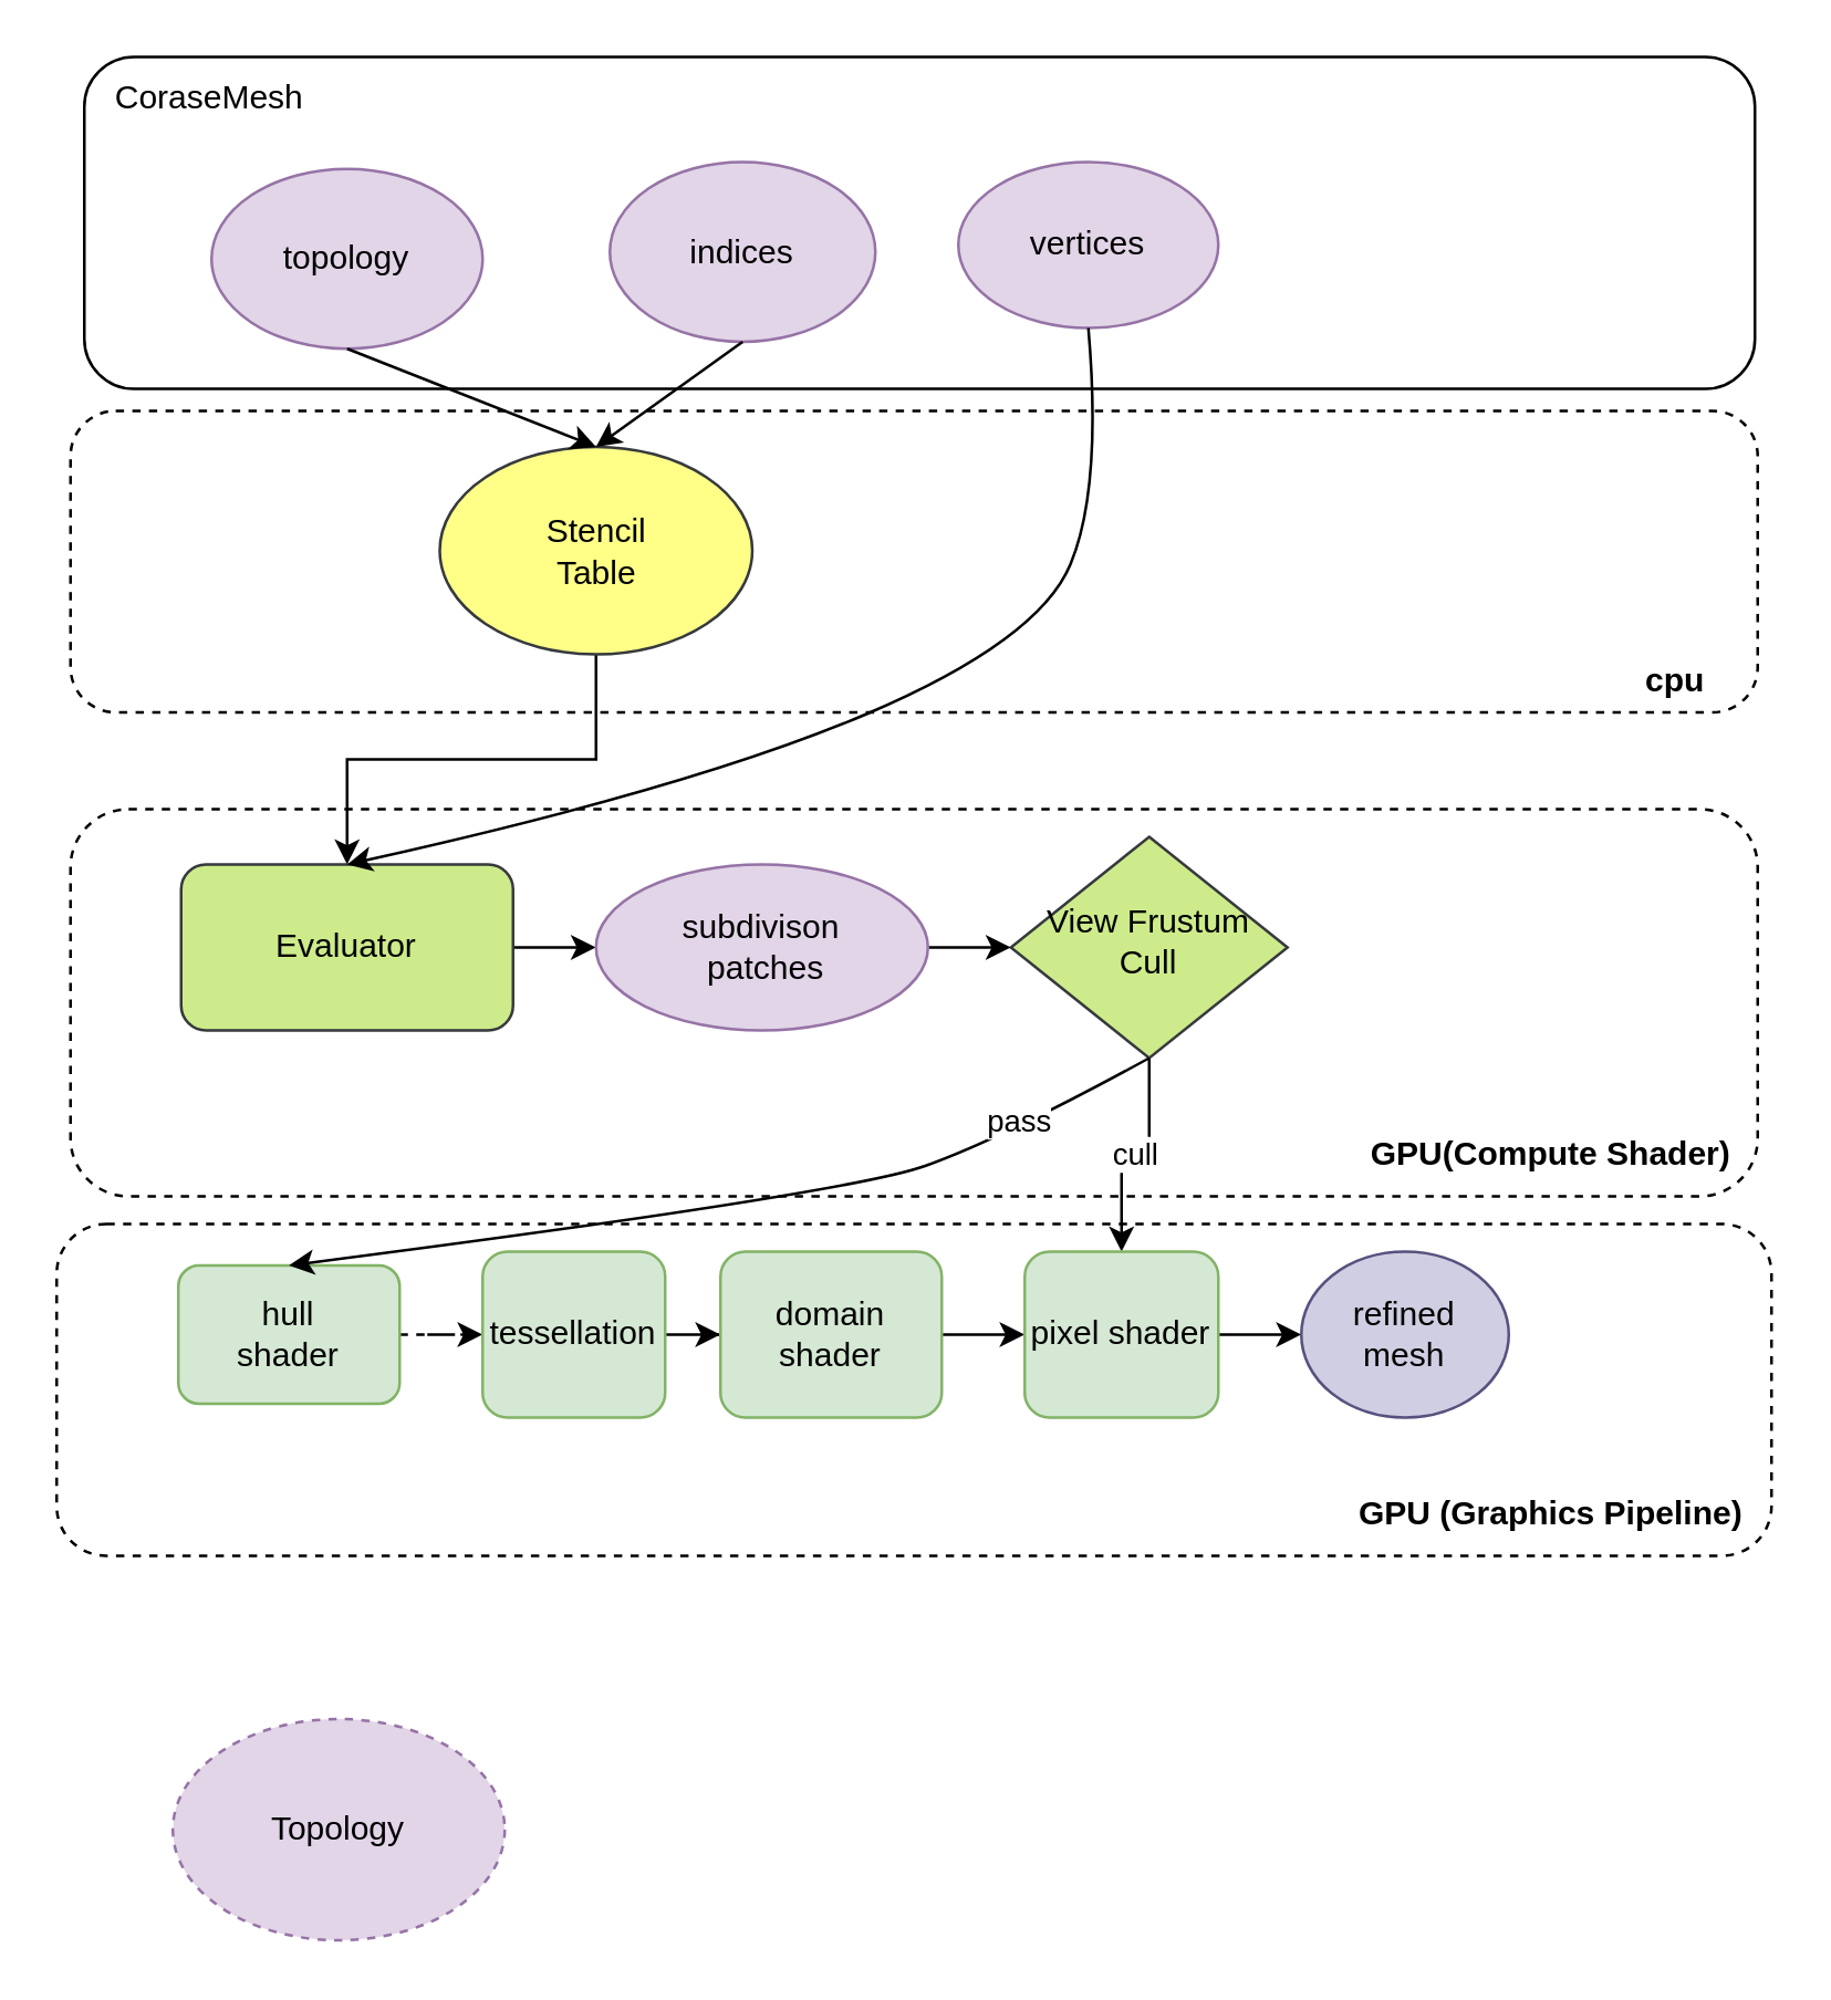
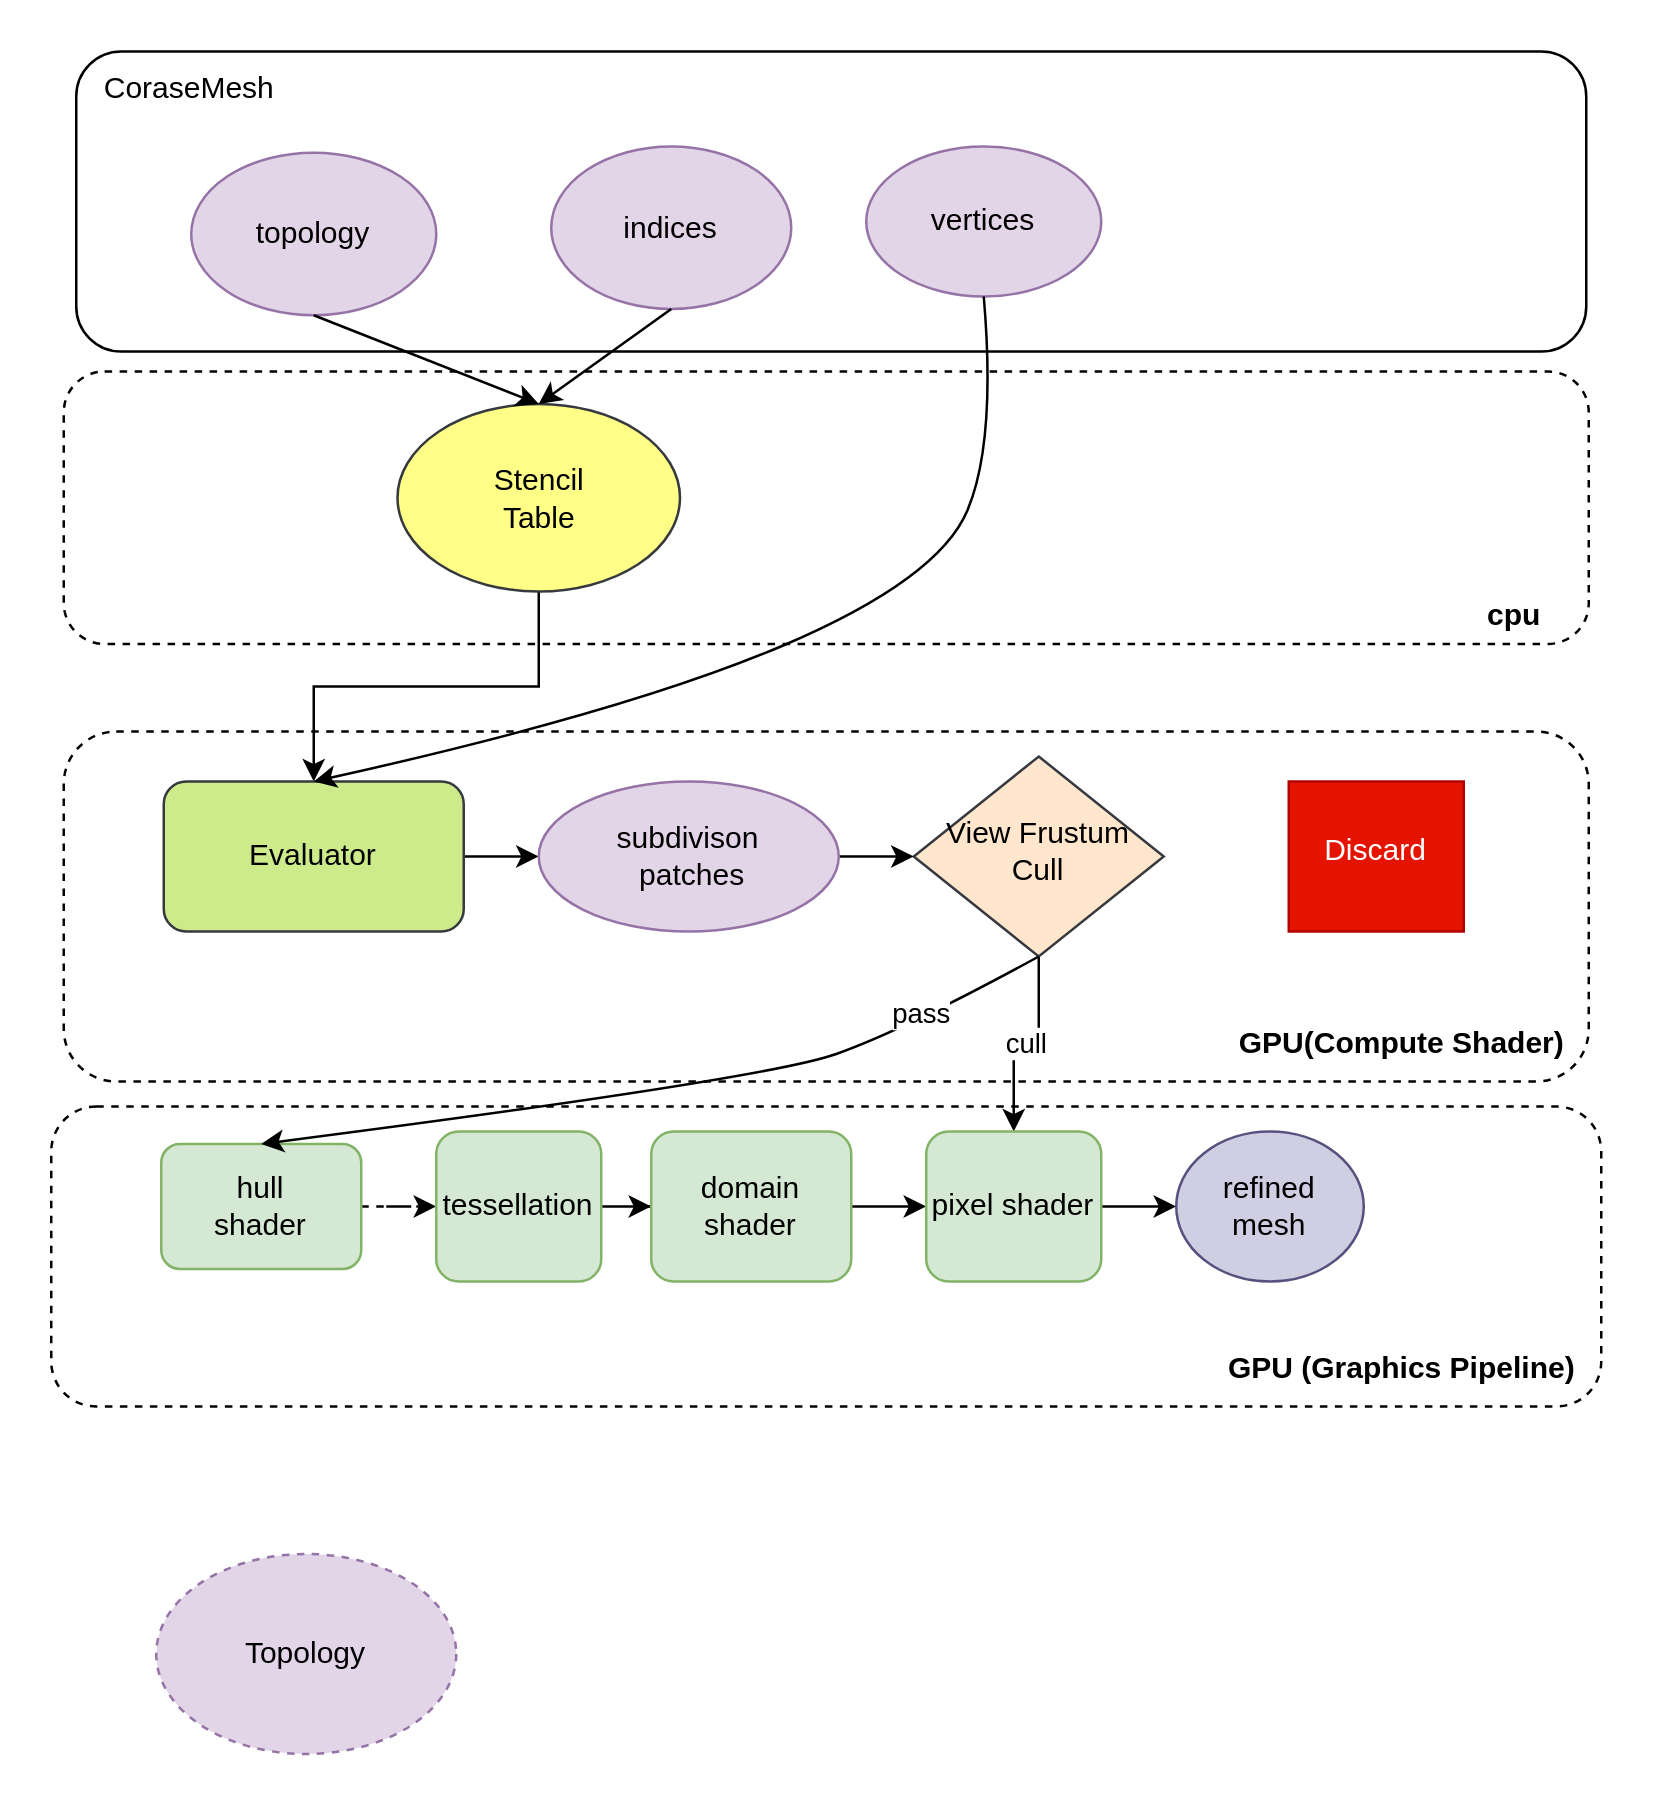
- <mxCell id="7" value="View Frustum Cull" style="rhombus;whiteSpace=wrap;html=1;shadow=0;fontFamily=Helvetica;fontSize=12;align=center;strokeWidth=1;spacing=6;spacingTop=-4;fillColor=#cdeb8b;strokeColor=#36393d;" parent="1" vertex="1"><mxGeometry x="365" y="302" width="100" height="80" as="geometry" /></mxCell>
+ <mxCell id="7" value="View Frustum Cull" style="rhombus;whiteSpace=wrap;html=1;shadow=0;fontFamily=Helvetica;fontSize=12;align=center;strokeWidth=1;spacing=6;spacingTop=-4;fillColor=#ffe6cc;strokeColor=#36393d;" parent="1" vertex="1"><mxGeometry x="365" y="302" width="100" height="80" as="geometry" /></mxCell>
+ <mxCell id="21" value="Discard" style="whiteSpace=wrap;html=1;shadow=0;strokeWidth=1;spacing=6;spacingTop=-4;fillColor=#e51400;strokeColor=#B20000;fontColor=#ffffff;" vertex="1" parent="1"><mxGeometry x="515" y="312" width="70" height="60" as="geometry" /></mxCell>
